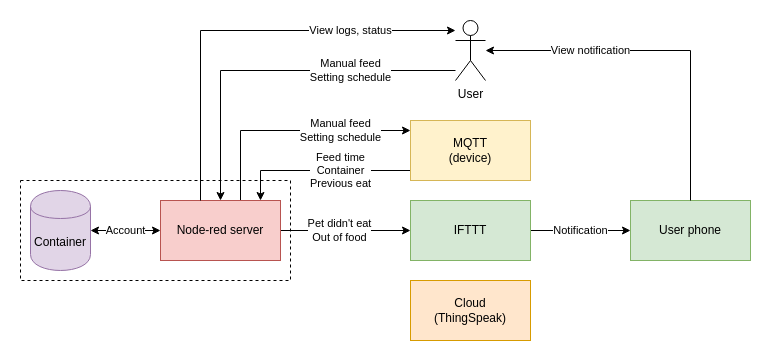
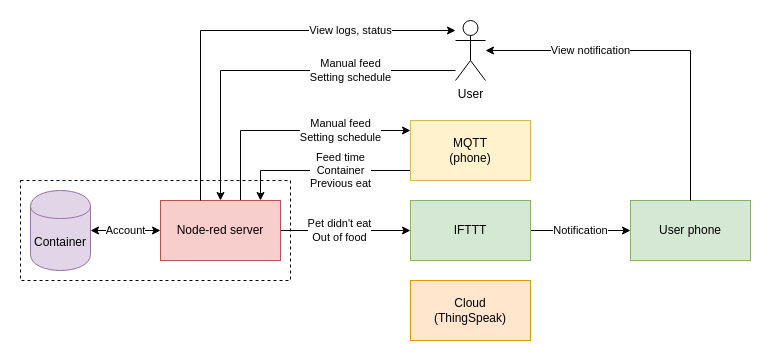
- <mxCell id="11" value="MQTT&lt;br&gt;(device)" style="rounded=0;whiteSpace=wrap;html=1;fillColor=#fff2cc;strokeColor=#d6b656;" vertex="1" parent="1"><mxGeometry x="410" y="120" width="120" height="60" as="geometry" /></mxCell>
+ <mxCell id="11" value="MQTT&lt;br&gt;(phone)" style="rounded=0;whiteSpace=wrap;html=1;fillColor=#fff2cc;strokeColor=#d6b656;" vertex="1" parent="1"><mxGeometry x="410" y="120" width="120" height="60" as="geometry" /></mxCell>
